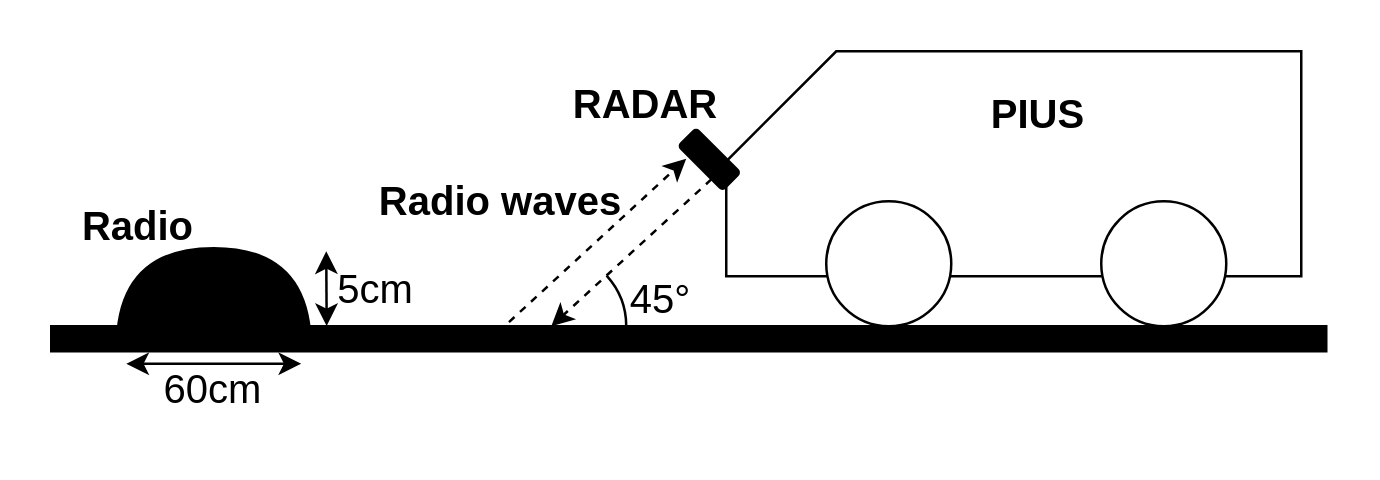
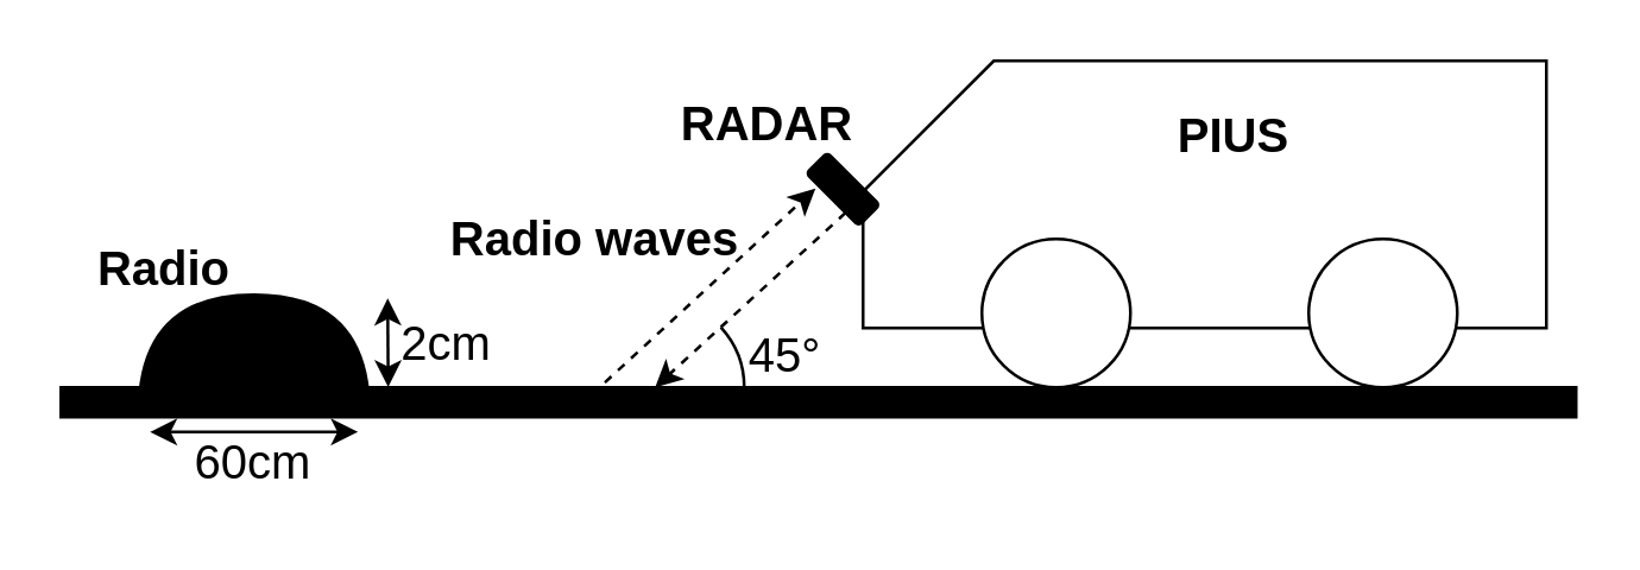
- <mxCell id="18" value="&lt;font style=&quot;font-size: 16px&quot;&gt;5cm&lt;/font&gt;" style="text;html=1;strokeColor=none;fillColor=none;align=center;verticalAlign=middle;whiteSpace=wrap;rounded=0;" parent="1" vertex="1"><mxGeometry x="110" y="110" width="80" height="10" as="geometry" /></mxCell>
+ <mxCell id="18" value="&lt;font style=&quot;font-size: 16px&quot;&gt;2cm&lt;/font&gt;" style="text;html=1;strokeColor=none;fillColor=none;align=center;verticalAlign=middle;whiteSpace=wrap;rounded=0;" parent="1" vertex="1"><mxGeometry x="110" y="110" width="80" height="10" as="geometry" /></mxCell>
